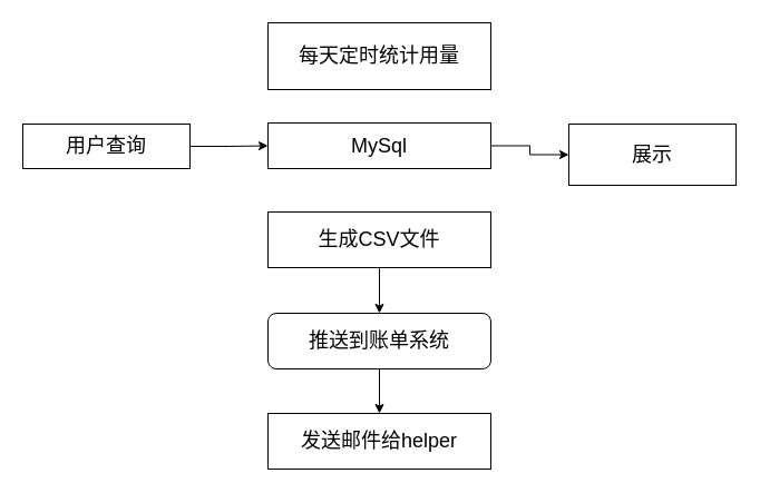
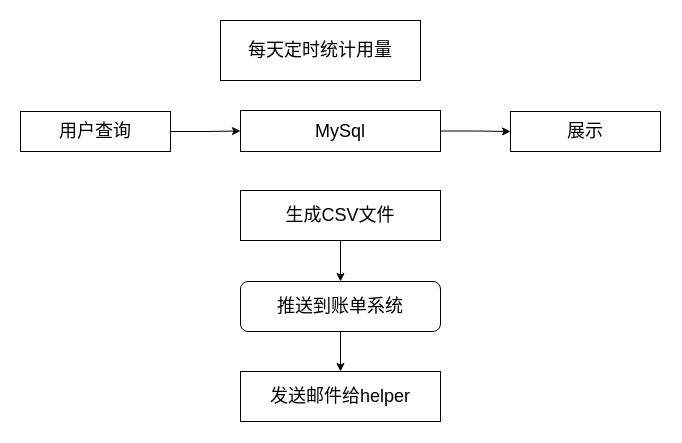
- <mxCell id="2" value="&lt;font style=&quot;font-size: 18px&quot;&gt;每天定时统计用量&lt;/font&gt;" style="rounded=0;whiteSpace=wrap;html=1;" vertex="1" parent="1"><mxGeometry x="240" y="20" width="200" height="60" as="geometry" /></mxCell>
+ <mxCell id="2" value="&lt;font style=&quot;font-size: 18px&quot;&gt;每天定时统计用量&lt;/font&gt;" style="rounded=0;whiteSpace=wrap;html=1;" vertex="1" parent="1"><mxGeometry x="220" y="20" width="200" height="60" as="geometry" /></mxCell>
- <mxCell id="12" value="&lt;font style=&quot;font-size: 18px&quot;&gt;展示&lt;/font&gt;" style="rounded=0;whiteSpace=wrap;html=1;" vertex="1" parent="1"><mxGeometry x="510" y="111" width="150" height="55" as="geometry" /></mxCell>
+ <mxCell id="12" value="&lt;font style=&quot;font-size: 18px&quot;&gt;展示&lt;/font&gt;" style="rounded=0;whiteSpace=wrap;html=1;" vertex="1" parent="1"><mxGeometry x="510" y="111" width="150" height="40" as="geometry" /></mxCell>
